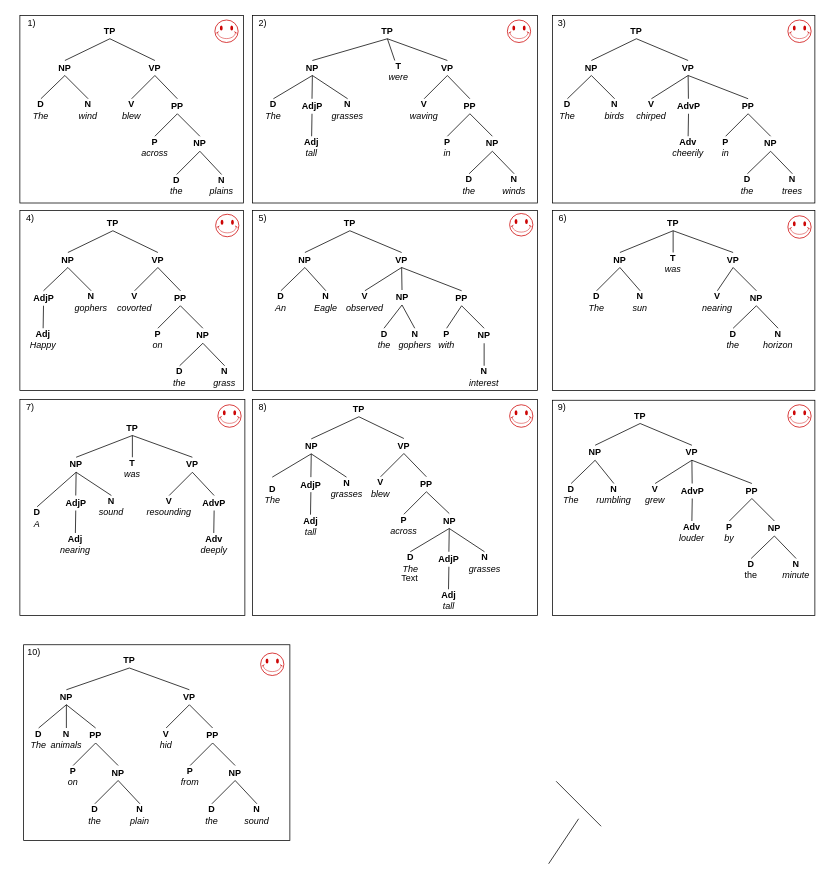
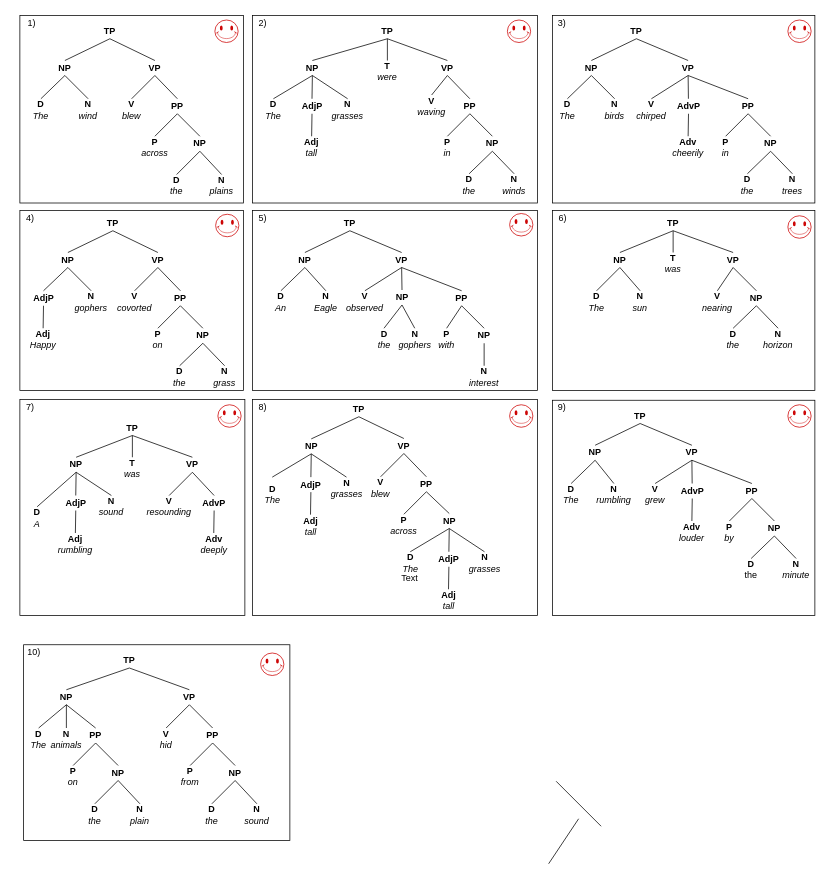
- <mxCell id="58" value="&lt;b&gt;T&lt;/b&gt;&lt;br&gt;&lt;i&gt;were&lt;/i&gt;" style="text;html=1;strokeColor=none;fillColor=none;align=center;verticalAlign=middle;whiteSpace=wrap;rounded=0;" vertex="1" parent="1"><mxGeometry x="511" y="80" width="40" height="30" as="geometry" /></mxCell>
+ <mxCell id="58" value="&lt;b&gt;T&lt;/b&gt;&lt;br&gt;&lt;i&gt;were&lt;/i&gt;" style="text;html=1;strokeColor=none;fillColor=none;align=center;verticalAlign=middle;whiteSpace=wrap;rounded=0;" vertex="1" parent="1"><mxGeometry x="496" y="80" width="40" height="30" as="geometry" /></mxCell>
- <mxCell id="44" value="&lt;b&gt;V&lt;/b&gt;&lt;br&gt;&lt;i&gt;waving&lt;/i&gt;" style="text;html=1;strokeColor=none;fillColor=none;align=center;verticalAlign=middle;whiteSpace=wrap;rounded=0;" vertex="1" parent="1"><mxGeometry x="545" y="131" width="40" height="30" as="geometry" /></mxCell>
+ <mxCell id="44" value="&lt;b&gt;V&lt;/b&gt;&lt;br&gt;&lt;i&gt;waving&lt;/i&gt;" style="text;html=1;strokeColor=none;fillColor=none;align=center;verticalAlign=middle;whiteSpace=wrap;rounded=0;" vertex="1" parent="1"><mxGeometry x="555" y="126" width="40" height="30" as="geometry" /></mxCell>
- <mxCell id="166" value="&lt;b&gt;Adj&lt;/b&gt;&lt;br&gt;&lt;i&gt;nearing&lt;/i&gt;" style="text;html=1;strokeColor=none;fillColor=none;align=center;verticalAlign=middle;whiteSpace=wrap;rounded=0;" vertex="1" parent="1"><mxGeometry x="80" y="710" width="40" height="30" as="geometry" /></mxCell>
+ <mxCell id="166" value="&lt;b&gt;Adj&lt;/b&gt;&lt;br&gt;&lt;i&gt;rumbling&lt;/i&gt;" style="text;html=1;strokeColor=none;fillColor=none;align=center;verticalAlign=middle;whiteSpace=wrap;rounded=0;" vertex="1" parent="1"><mxGeometry x="80" y="710" width="40" height="30" as="geometry" /></mxCell>
